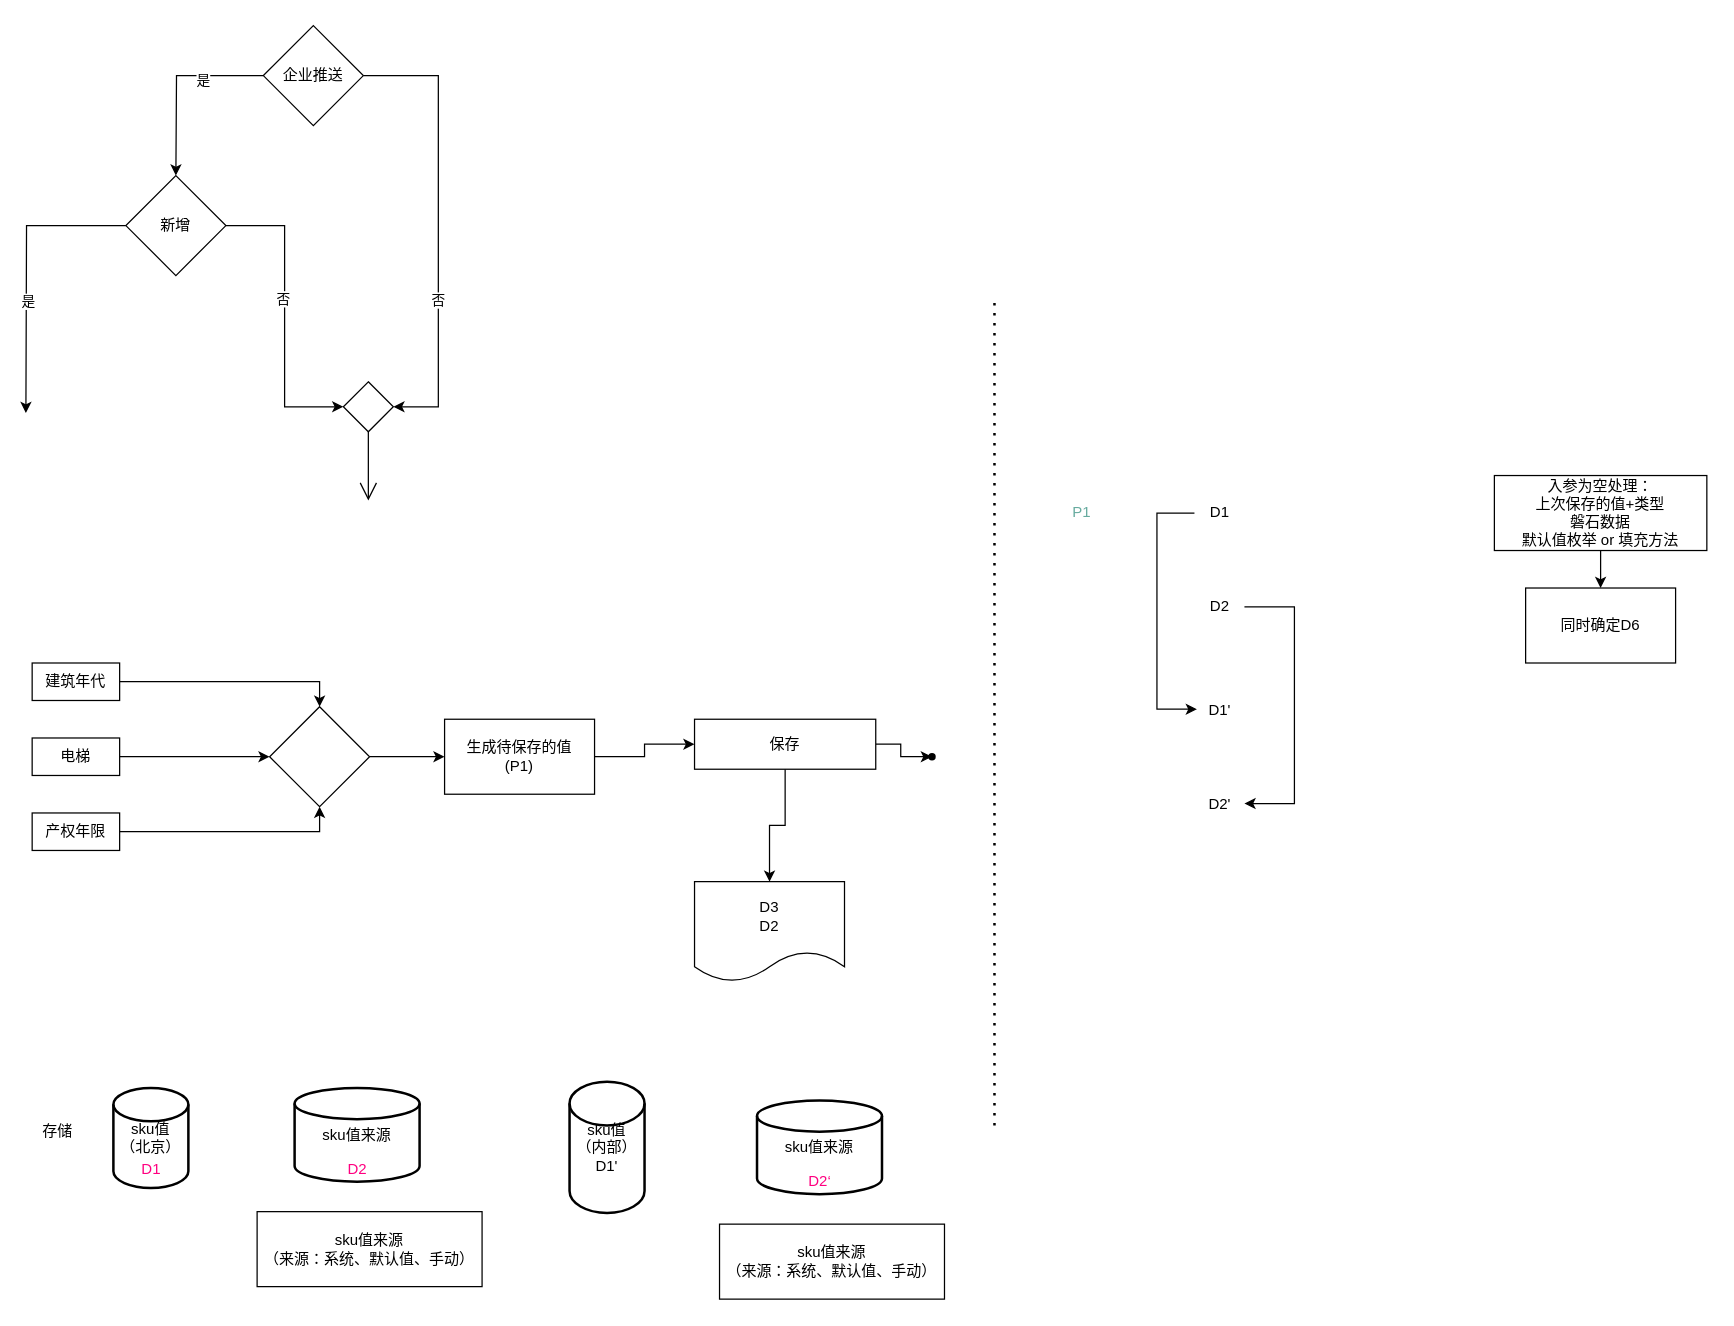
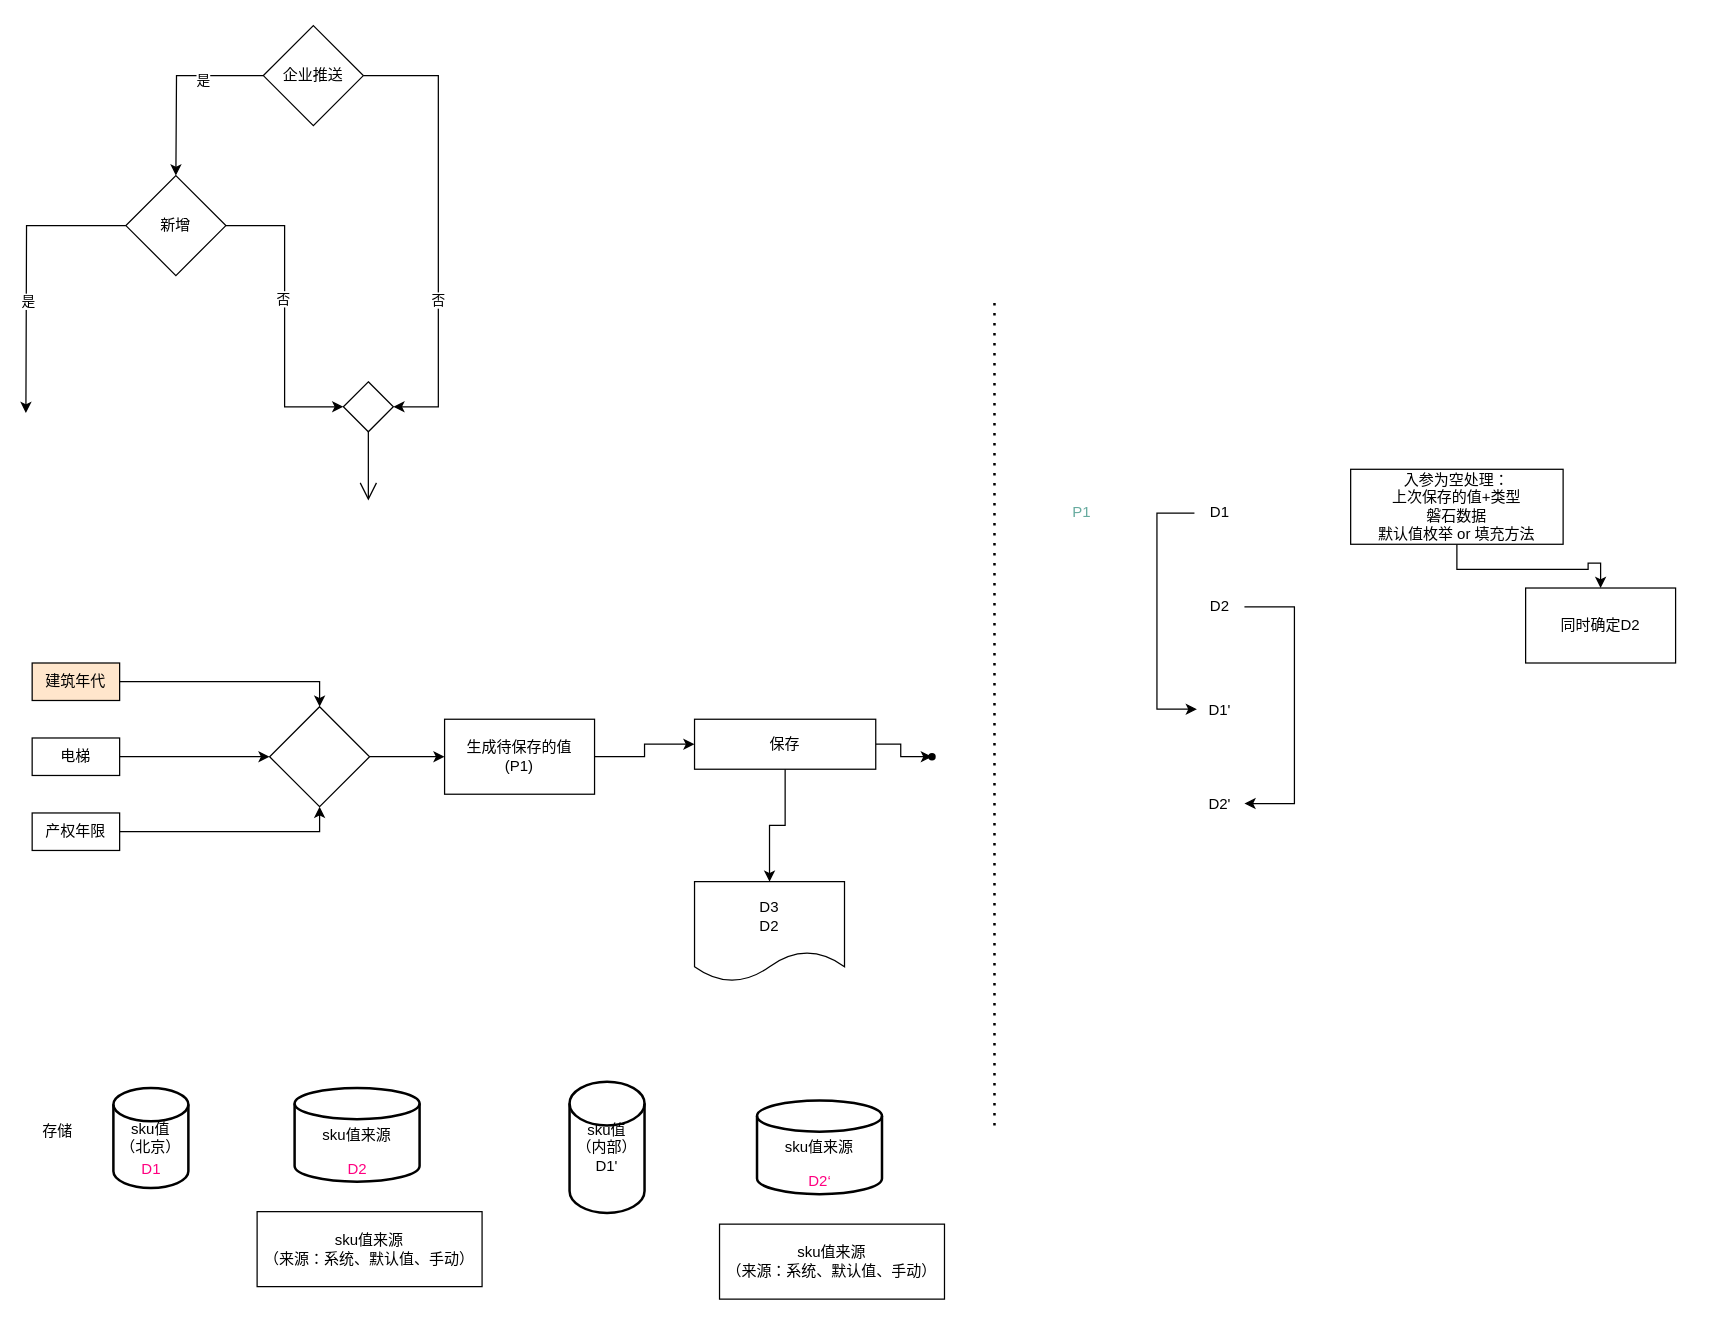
- <mxCell id="37" value="入参为空处理：&lt;br&gt;上次保存的值+类型&lt;br&gt;磐石数据&lt;br&gt;默认值枚举&amp;nbsp;or&amp;nbsp;填充方法" style="rounded=0;whiteSpace=wrap;html=1;fontColor=#000000;" vertex="1" parent="1"><mxGeometry x="1195" y="380" width="170" height="60" as="geometry" /></mxCell>
+ <mxCell id="37" value="入参为空处理：&lt;br&gt;上次保存的值+类型&lt;br&gt;磐石数据&lt;br&gt;默认值枚举&amp;nbsp;or&amp;nbsp;填充方法" style="rounded=0;whiteSpace=wrap;html=1;fontColor=#000000;" vertex="1" parent="1"><mxGeometry x="1080" y="375" width="170" height="60" as="geometry" /></mxCell>
- <mxCell id="48" value="同时确定D6" style="whiteSpace=wrap;html=1;fillColor=rgb(255, 255, 255);fontColor=#000000;rounded=0;" vertex="1" parent="1"><mxGeometry x="1220" y="470" width="120" height="60" as="geometry" /></mxCell>
+ <mxCell id="48" value="同时确定D2" style="whiteSpace=wrap;html=1;fillColor=rgb(255, 255, 255);fontColor=#000000;rounded=0;" vertex="1" parent="1"><mxGeometry x="1220" y="470" width="120" height="60" as="geometry" /></mxCell>
- <mxCell id="14" value="建筑年代" style="rounded=0;whiteSpace=wrap;html=1;" vertex="1" parent="1"><mxGeometry x="25" y="530" width="70" height="30" as="geometry" /></mxCell>
+ <mxCell id="14" value="建筑年代" style="rounded=0;whiteSpace=wrap;html=1;fillColor=#ffe6cc;" vertex="1" parent="1"><mxGeometry x="25" y="530" width="70" height="30" as="geometry" /></mxCell>
